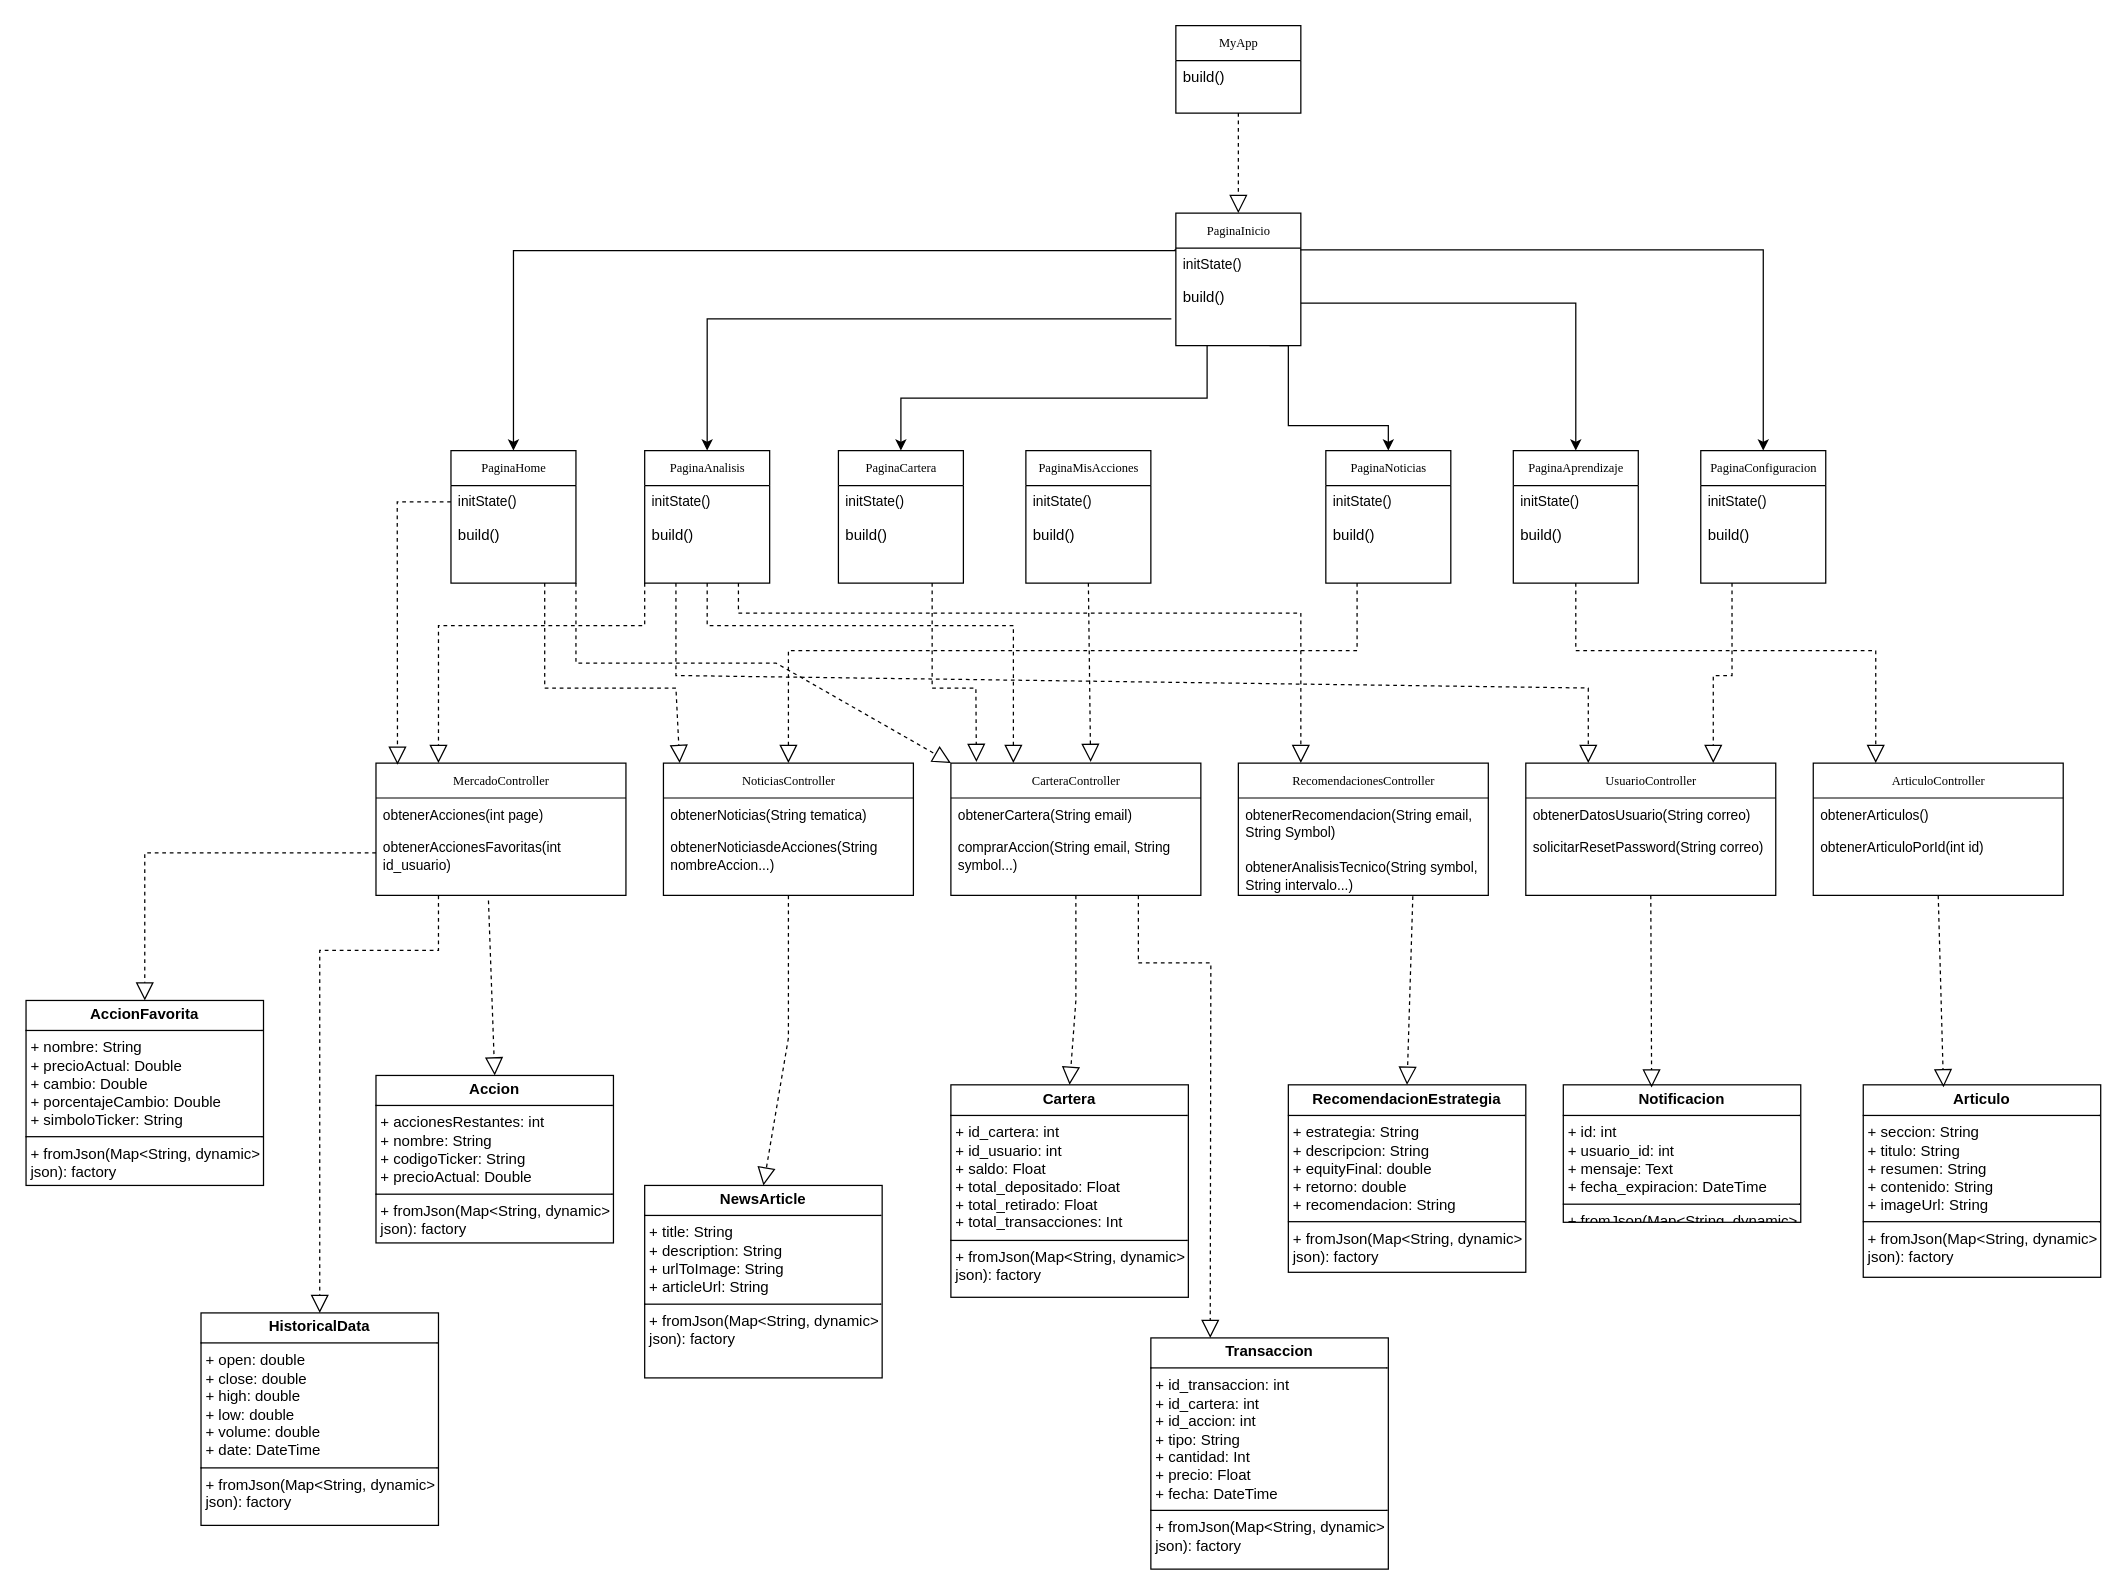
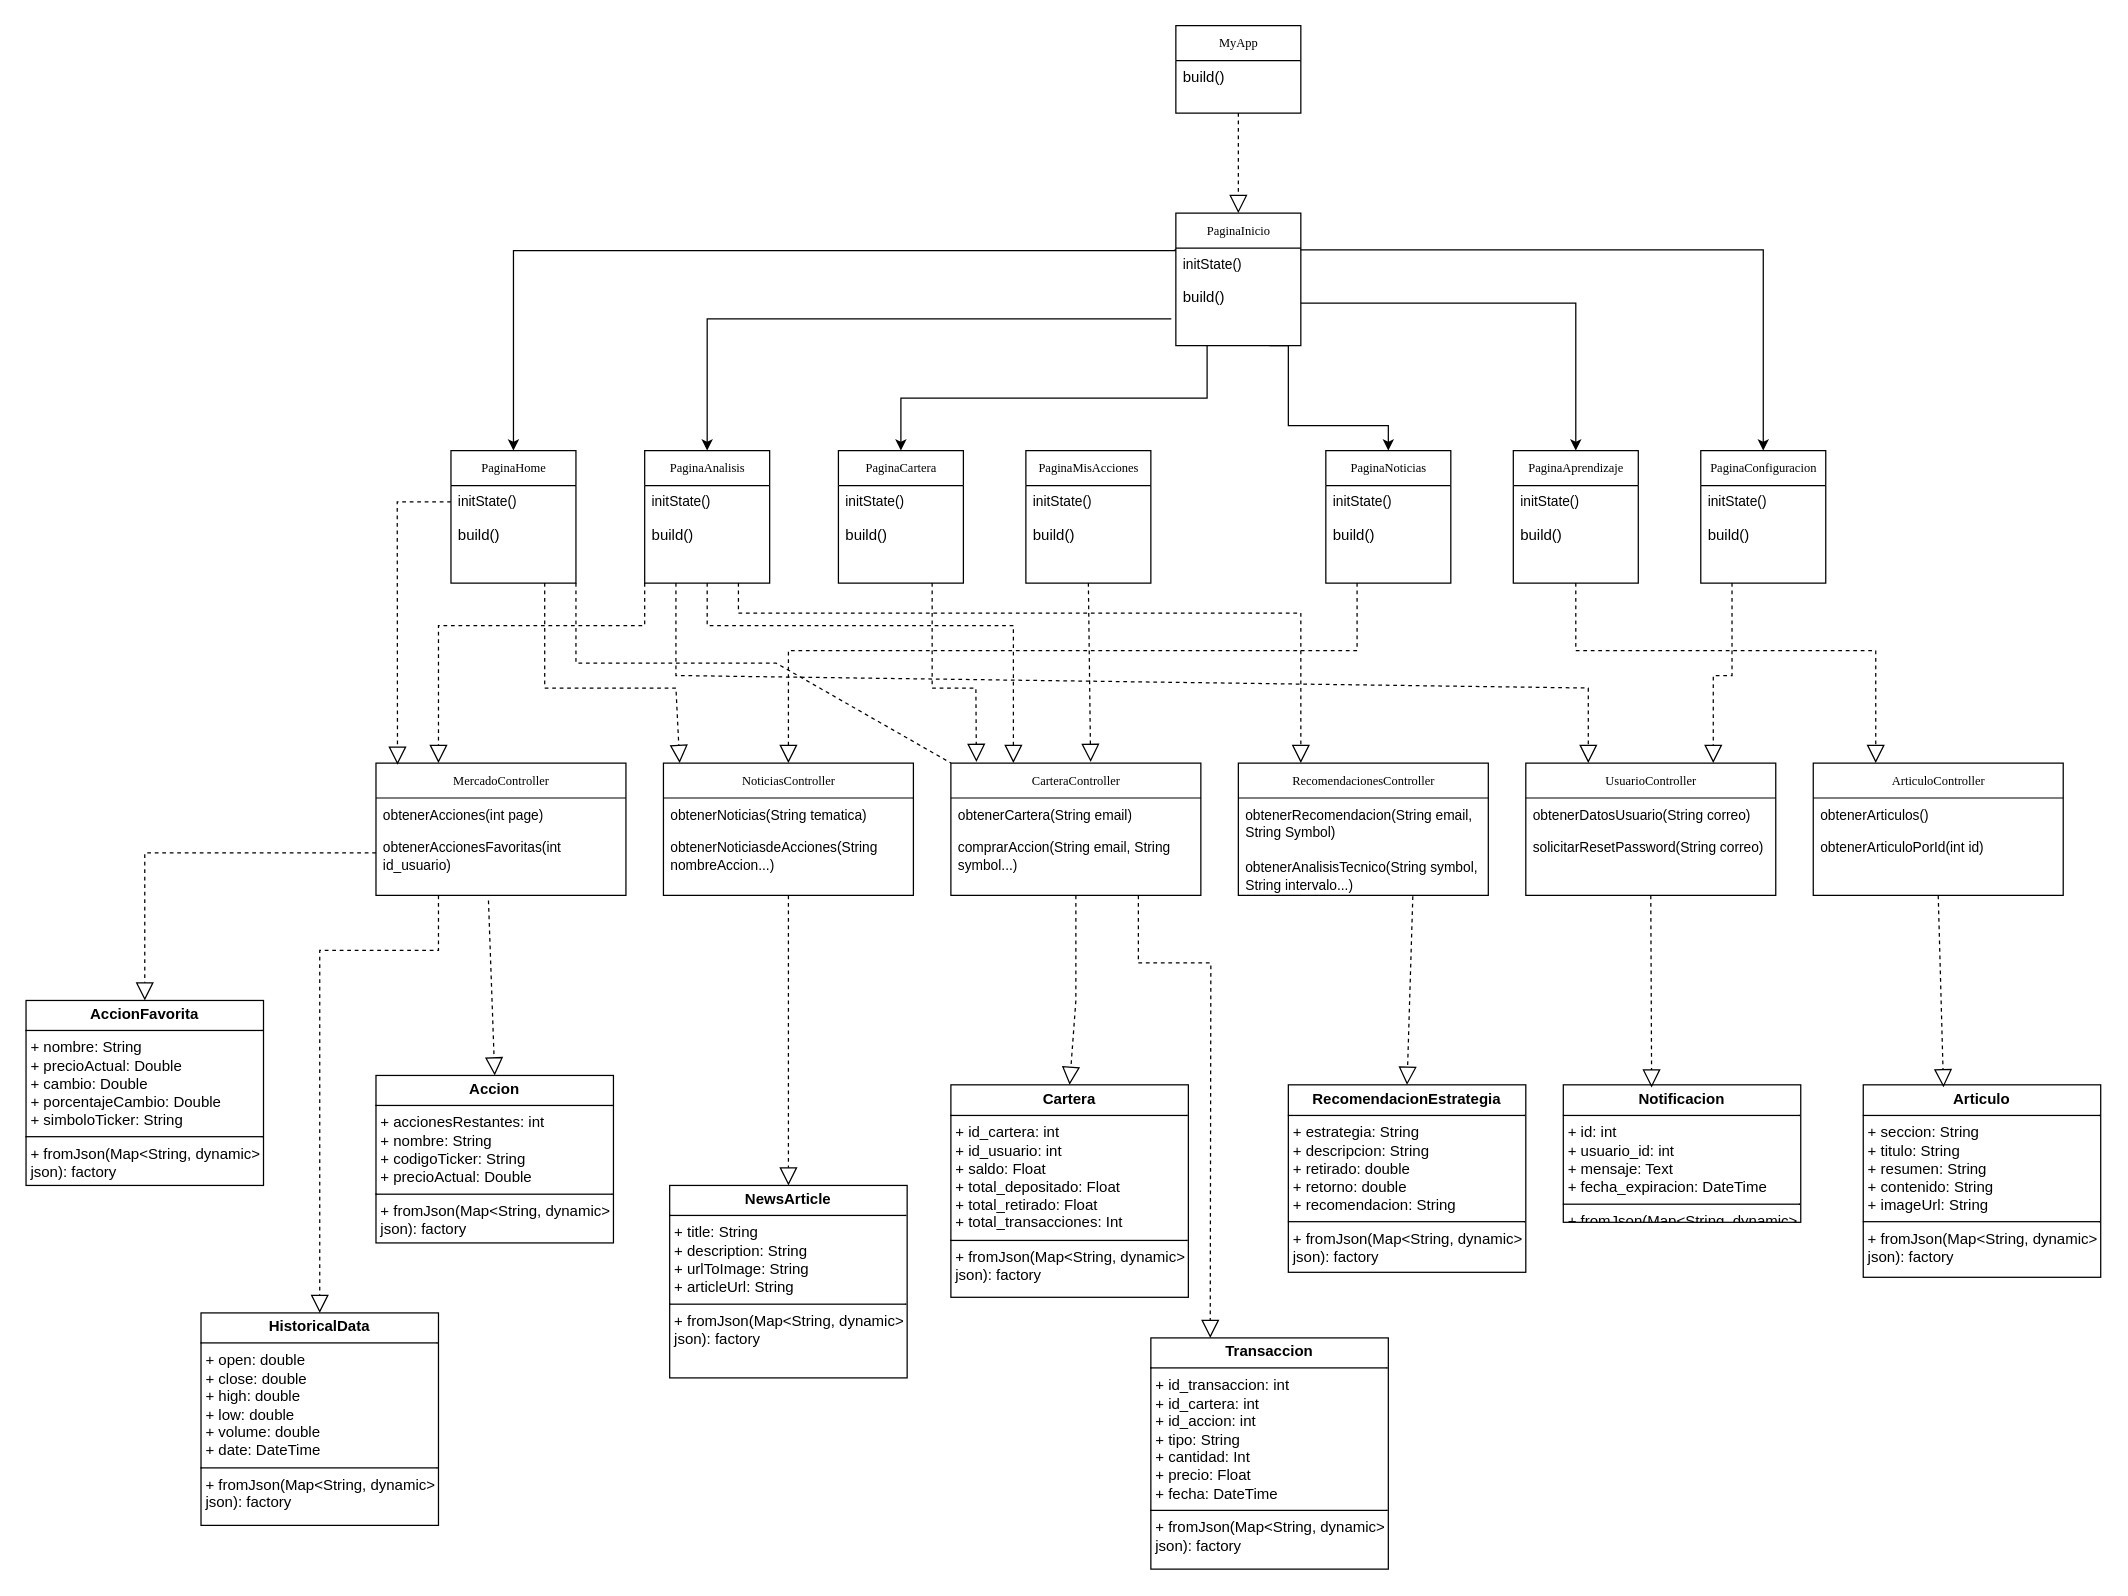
- <mxCell id="57" value="" style="endArrow=block;dashed=1;endFill=0;endSize=12;html=1;rounded=0;entryX=0;entryY=0;entryDx=0;entryDy=0;exitX=1;exitY=1;exitDx=0;exitDy=0;" parent="1" source="15" target="37" edge="1"><mxGeometry width="160" relative="1" as="geometry"><mxPoint x="462" y="402" as="sourcePoint" /><mxPoint x="600" y="400" as="targetPoint" /><Array as="points"><mxPoint x="460" y="530" /><mxPoint x="620" y="530" /></Array></mxGeometry></mxCell>
+ <mxCell id="57" value="" style="endArrow=none;dashed=1;endFill=0;endSize=12;html=1;rounded=0;entryX=0;entryY=0;entryDx=0;entryDy=0;exitX=1;exitY=1;exitDx=0;exitDy=0;" parent="1" source="15" target="37" edge="1"><mxGeometry width="160" relative="1" as="geometry"><mxPoint x="462" y="402" as="sourcePoint" /><mxPoint x="600" y="400" as="targetPoint" /><Array as="points"><mxPoint x="460" y="530" /><mxPoint x="620" y="530" /></Array></mxGeometry></mxCell>
- <mxCell id="62" value="&lt;p style=&quot;margin:0px;margin-top:4px;text-align:center;&quot;&gt;&lt;b&gt;RecomendacionEstrategia&lt;/b&gt;&lt;/p&gt;&lt;hr size=&quot;1&quot; style=&quot;border-style:solid;&quot;&gt;&lt;p style=&quot;margin:0px;margin-left:4px;&quot;&gt;+ estrategia: String&lt;/p&gt;&lt;p style=&quot;margin:0px;margin-left:4px;&quot;&gt;+ descripcion: String&lt;/p&gt;&lt;p style=&quot;margin:0px;margin-left:4px;&quot;&gt;+ equityFinal: double&lt;/p&gt;&lt;p style=&quot;margin: 0px 0px 0px 4px;&quot;&gt;+ retorno: double&lt;/p&gt;&lt;div&gt;&lt;p style=&quot;margin: 0px 0px 0px 4px;&quot;&gt;+ recomendacion: String&lt;/p&gt;&lt;/div&gt;&lt;hr size=&quot;1&quot; style=&quot;border-style:solid;&quot;&gt;&lt;p style=&quot;margin:0px;margin-left:4px;&quot;&gt;+ fromJson(Map&amp;lt;String, dynamic&amp;gt; json): factory&lt;br&gt;&lt;/p&gt;" style="verticalAlign=top;align=left;overflow=fill;html=1;whiteSpace=wrap;" parent="1" vertex="1"><mxGeometry x="1030" y="867.5" width="190" height="150" as="geometry" /></mxCell>
+ <mxCell id="62" value="&lt;p style=&quot;margin:0px;margin-top:4px;text-align:center;&quot;&gt;&lt;b&gt;RecomendacionEstrategia&lt;/b&gt;&lt;/p&gt;&lt;hr size=&quot;1&quot; style=&quot;border-style:solid;&quot;&gt;&lt;p style=&quot;margin:0px;margin-left:4px;&quot;&gt;+ estrategia: String&lt;/p&gt;&lt;p style=&quot;margin:0px;margin-left:4px;&quot;&gt;+ descripcion: String&lt;/p&gt;&lt;p style=&quot;margin:0px;margin-left:4px;&quot;&gt;+ retirado: double&lt;/p&gt;&lt;p style=&quot;margin: 0px 0px 0px 4px;&quot;&gt;+ retorno: double&lt;/p&gt;&lt;div&gt;&lt;p style=&quot;margin: 0px 0px 0px 4px;&quot;&gt;+ recomendacion: String&lt;/p&gt;&lt;/div&gt;&lt;hr size=&quot;1&quot; style=&quot;border-style:solid;&quot;&gt;&lt;p style=&quot;margin:0px;margin-left:4px;&quot;&gt;+ fromJson(Map&amp;lt;String, dynamic&amp;gt; json): factory&lt;br&gt;&lt;/p&gt;" style="verticalAlign=top;align=left;overflow=fill;html=1;whiteSpace=wrap;" parent="1" vertex="1"><mxGeometry x="1030" y="867.5" width="190" height="150" as="geometry" /></mxCell>
- <mxCell id="50" value="&lt;p style=&quot;margin:0px;margin-top:4px;text-align:center;&quot;&gt;&lt;b&gt;NewsArticle&lt;/b&gt;&lt;/p&gt;&lt;hr size=&quot;1&quot; style=&quot;border-style:solid;&quot;&gt;&lt;p style=&quot;margin:0px;margin-left:4px;&quot;&gt;+ title: String&lt;br&gt;+ description: String&lt;/p&gt;&lt;p style=&quot;margin:0px;margin-left:4px;&quot;&gt;+ urlToImage: String&lt;/p&gt;&lt;p style=&quot;margin:0px;margin-left:4px;&quot;&gt;+ articleUrl: String&lt;/p&gt;&lt;hr size=&quot;1&quot; style=&quot;border-style:solid;&quot;&gt;&lt;p style=&quot;margin:0px;margin-left:4px;&quot;&gt;+ fromJson(Map&amp;lt;String, dynamic&amp;gt; json): factory&lt;br&gt;&lt;/p&gt;" style="verticalAlign=top;align=left;overflow=fill;html=1;whiteSpace=wrap;" parent="1" vertex="1"><mxGeometry x="515" y="948" width="190" height="154" as="geometry" /></mxCell>
+ <mxCell id="50" value="&lt;p style=&quot;margin:0px;margin-top:4px;text-align:center;&quot;&gt;&lt;b&gt;NewsArticle&lt;/b&gt;&lt;/p&gt;&lt;hr size=&quot;1&quot; style=&quot;border-style:solid;&quot;&gt;&lt;p style=&quot;margin:0px;margin-left:4px;&quot;&gt;+ title: String&lt;br&gt;+ description: String&lt;/p&gt;&lt;p style=&quot;margin:0px;margin-left:4px;&quot;&gt;+ urlToImage: String&lt;/p&gt;&lt;p style=&quot;margin:0px;margin-left:4px;&quot;&gt;+ articleUrl: String&lt;/p&gt;&lt;hr size=&quot;1&quot; style=&quot;border-style:solid;&quot;&gt;&lt;p style=&quot;margin:0px;margin-left:4px;&quot;&gt;+ fromJson(Map&amp;lt;String, dynamic&amp;gt; json): factory&lt;br&gt;&lt;/p&gt;" style="verticalAlign=top;align=left;overflow=fill;html=1;whiteSpace=wrap;" parent="1" vertex="1"><mxGeometry x="535" y="948" width="190" height="154" as="geometry" /></mxCell>
